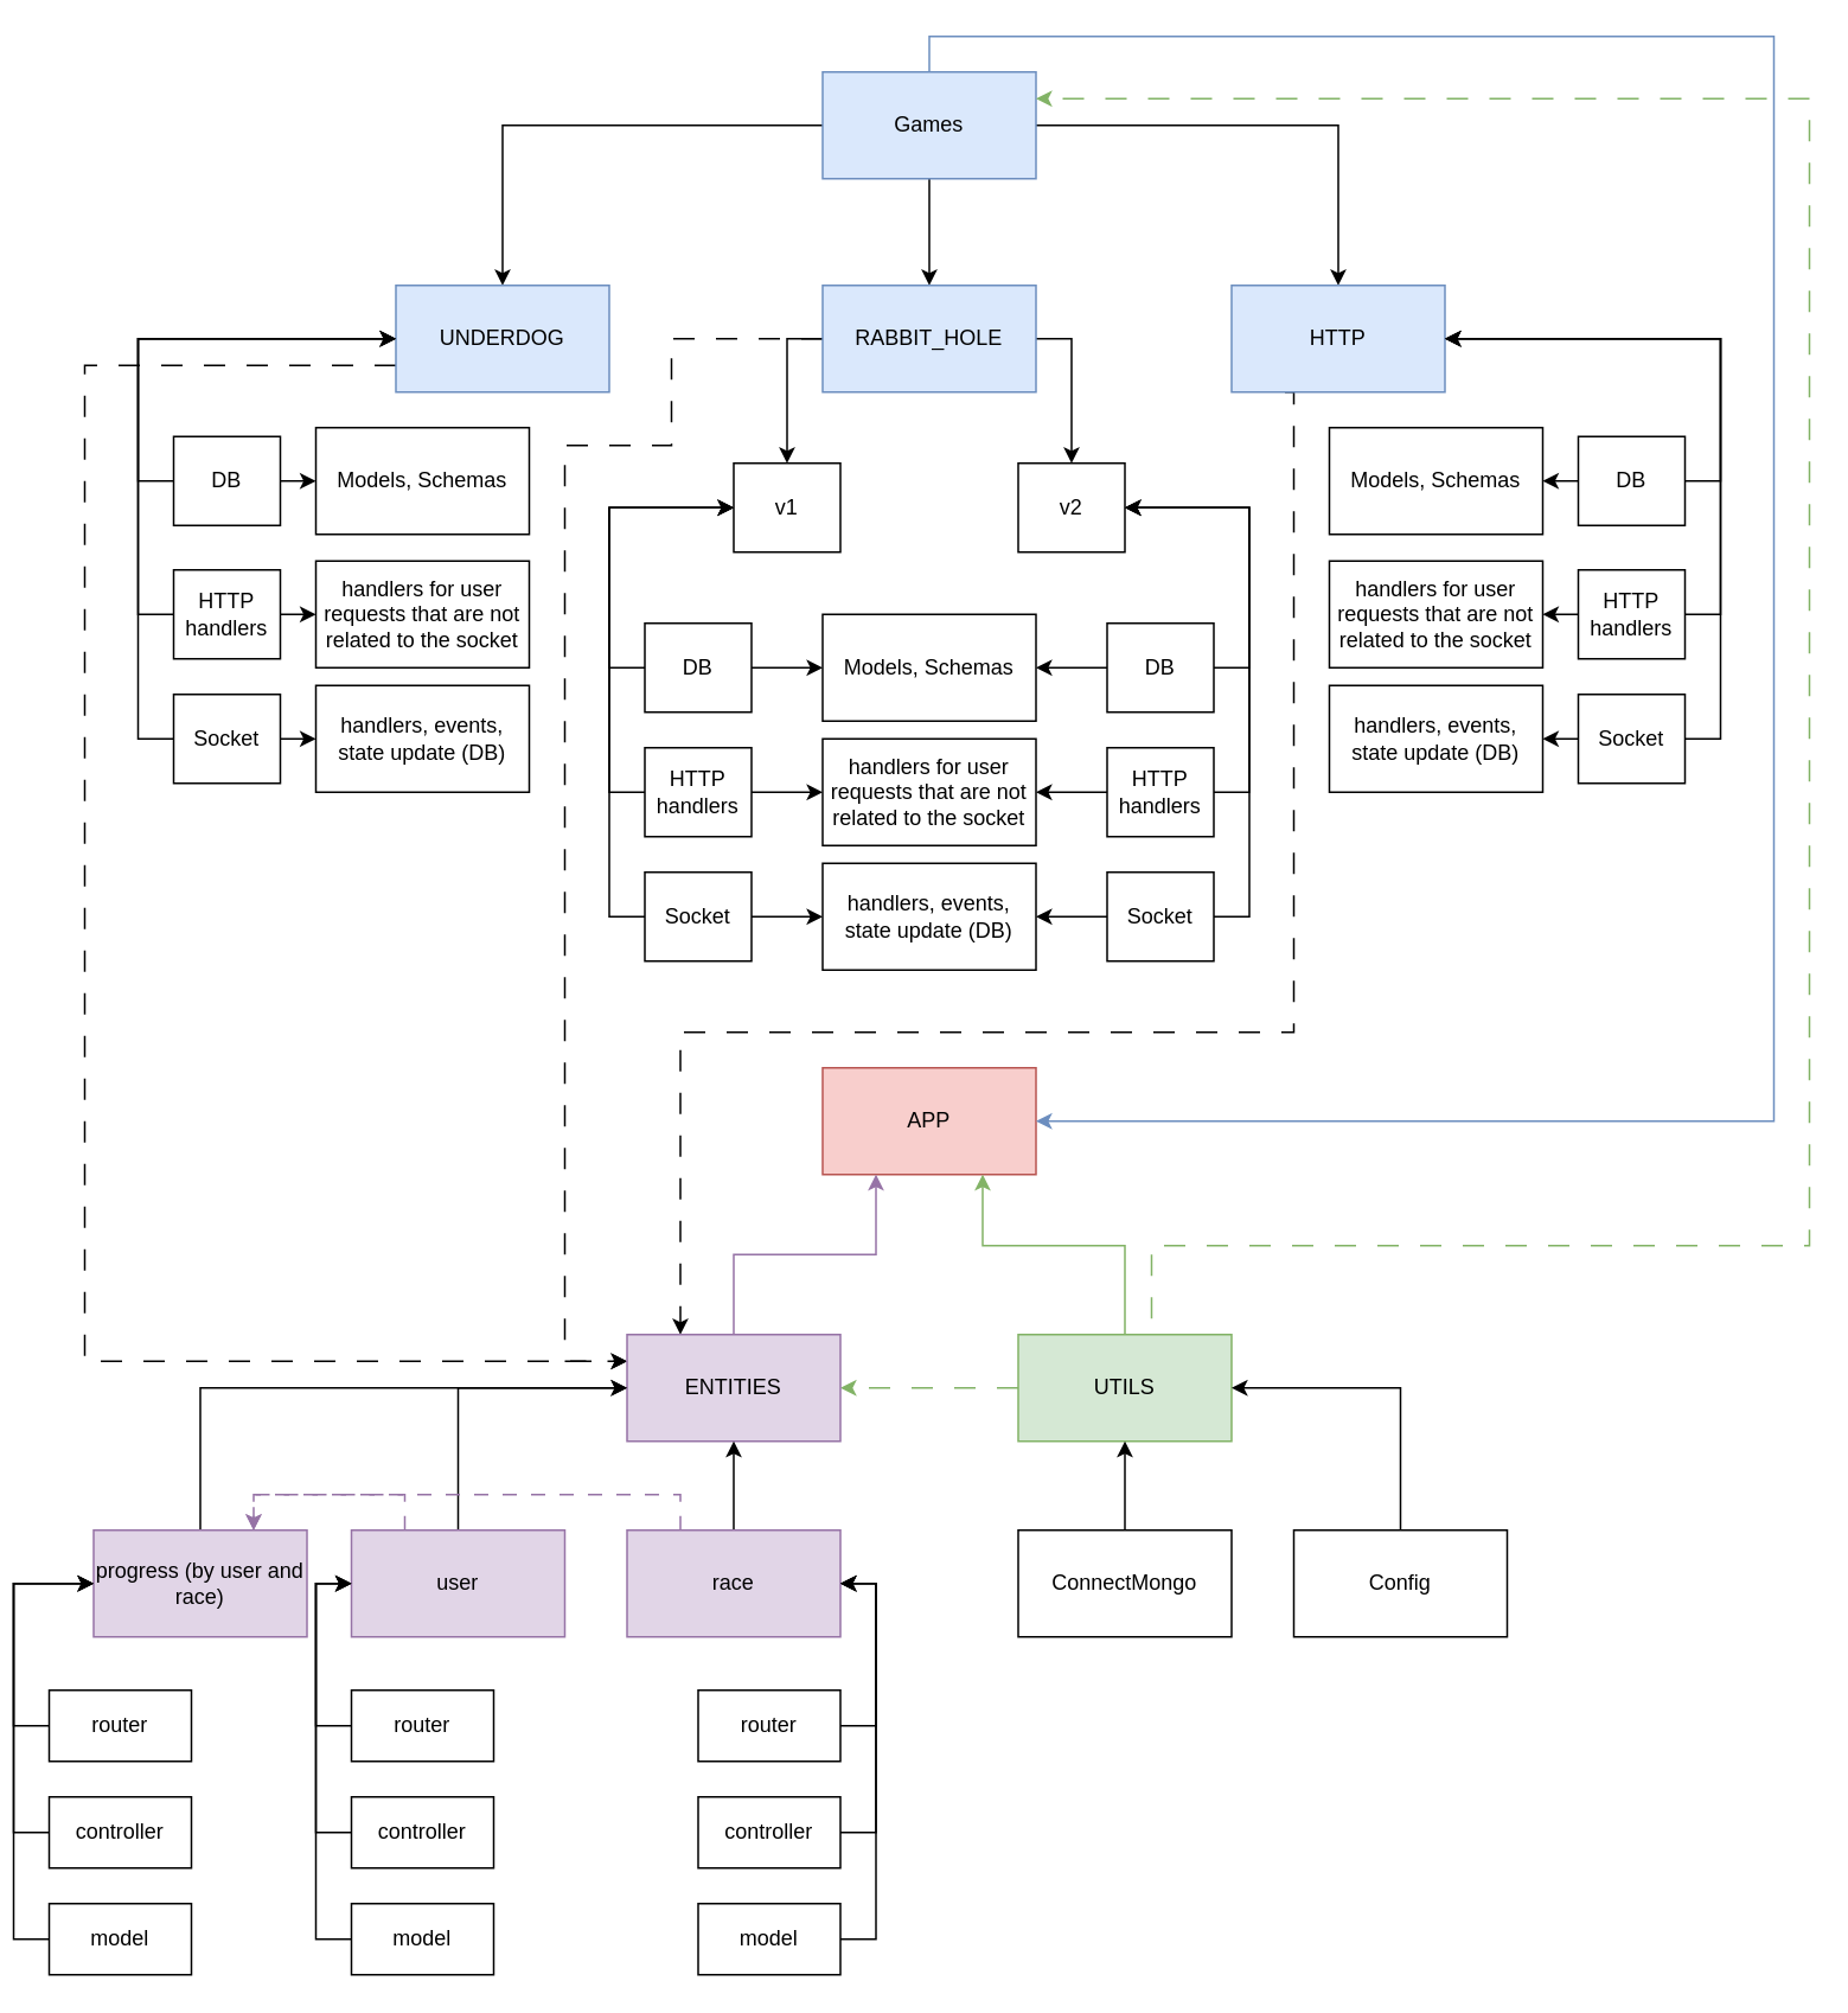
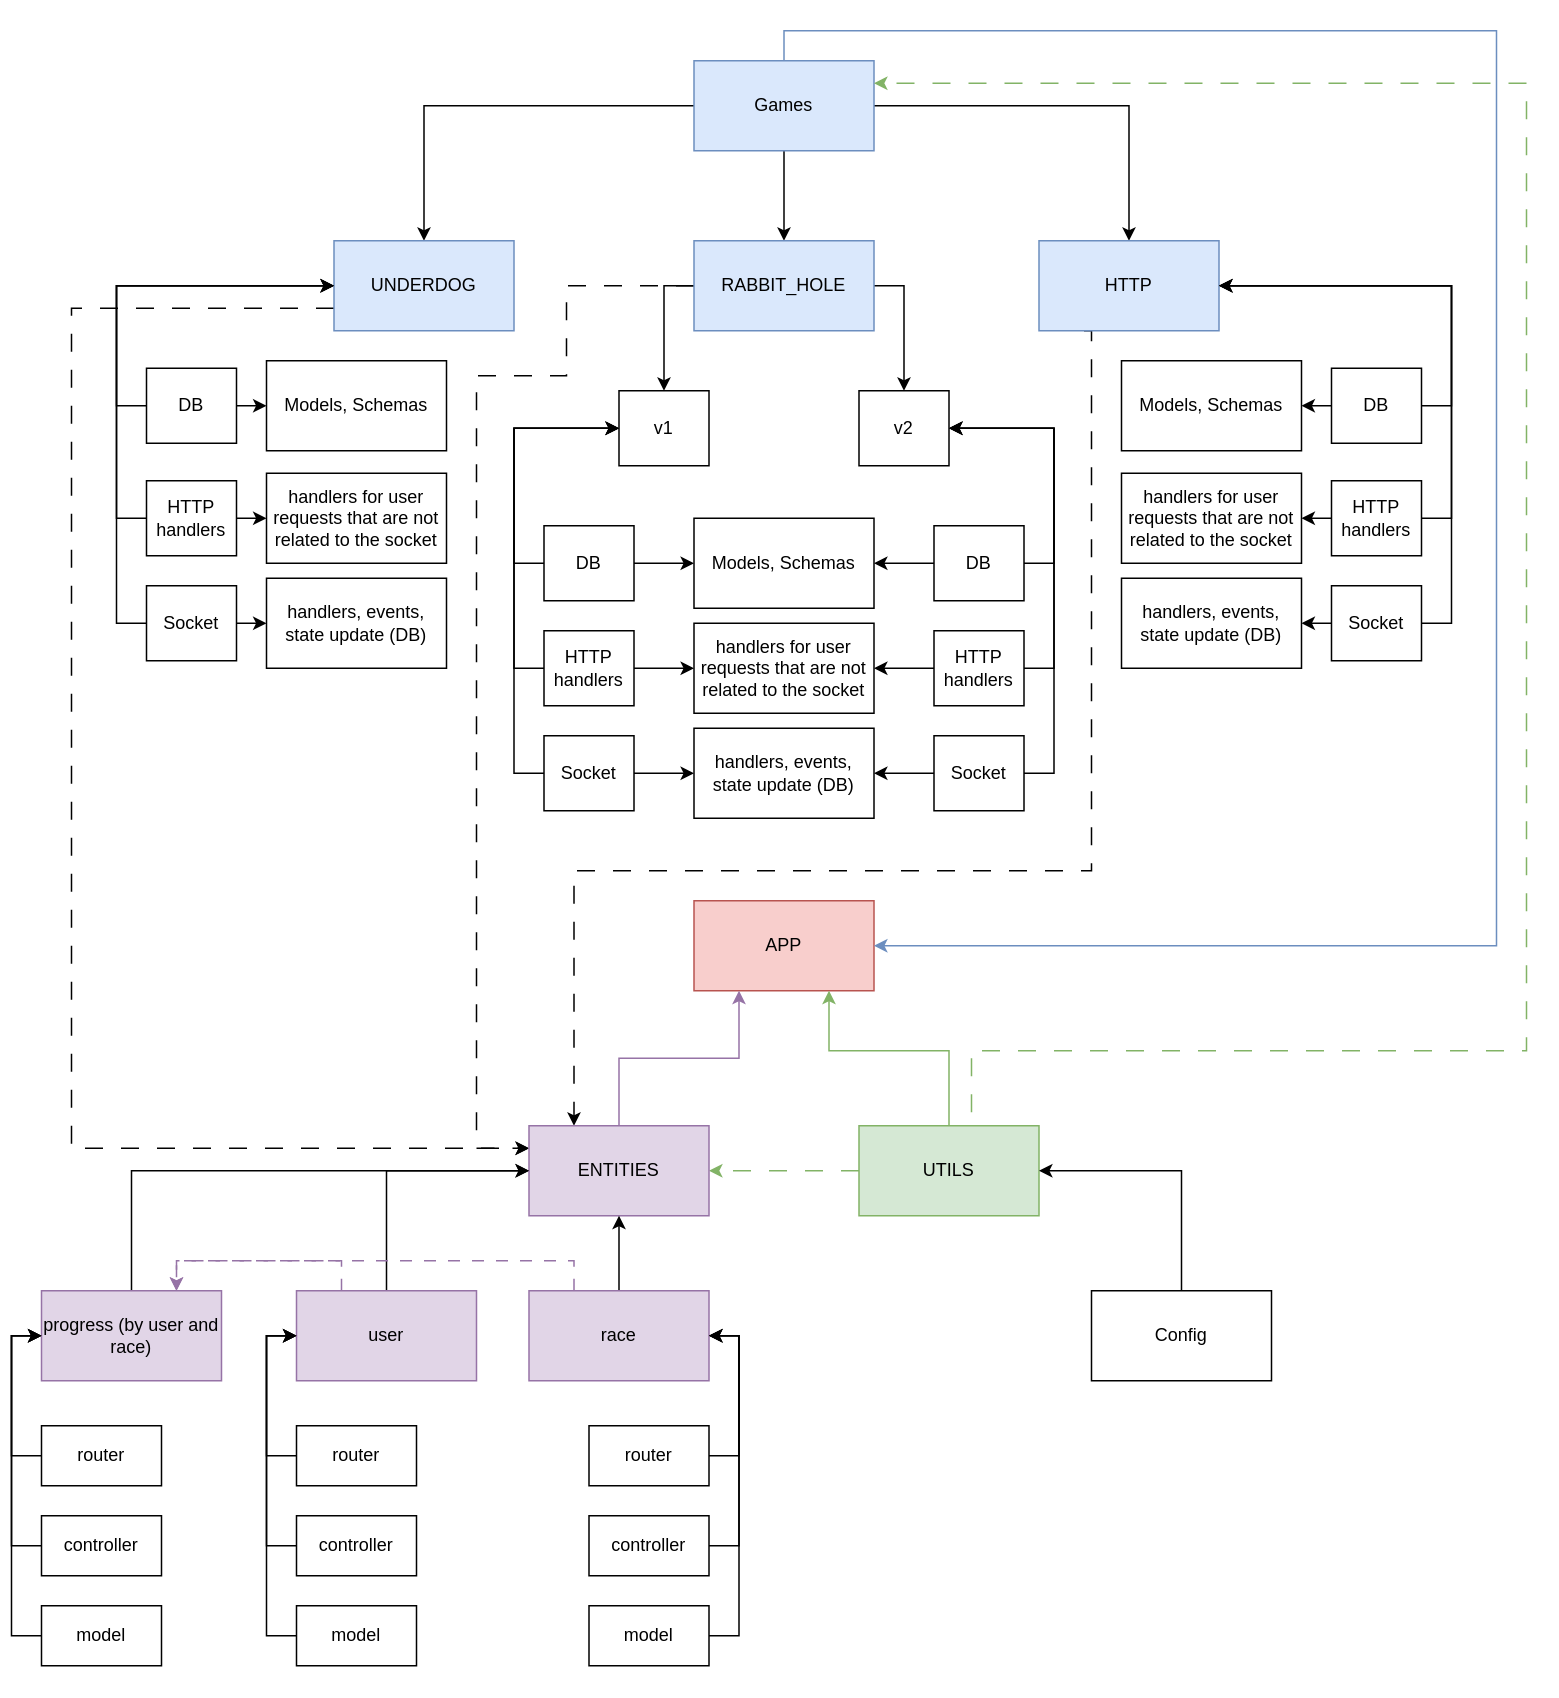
- <mxCell id="67" style="edgeStyle=orthogonalEdgeStyle;rounded=0;orthogonalLoop=1;jettySize=auto;html=1;exitX=0.5;exitY=0;exitDx=0;exitDy=0;entryX=0.5;entryY=1;entryDx=0;entryDy=0;" parent="1" source="68" target="66" edge="1"><mxGeometry relative="1" as="geometry" /></mxCell>
- <mxCell id="92" value="progress (by user and race)" style="rounded=0;whiteSpace=wrap;html=1;fillColor=#e1d5e7;strokeColor=#9673a6;" vertex="1" parent="1"><mxGeometry x="45" y="860" width="120" height="60" as="geometry" /></mxCell>
+ <mxCell id="92" value="progress (by user and race)" style="rounded=0;whiteSpace=wrap;html=1;fillColor=#e1d5e7;strokeColor=#9673a6;" vertex="1" parent="1"><mxGeometry x="20" y="860" width="120" height="60" as="geometry" /></mxCell>
- <mxCell id="68" value="ConnectMongo" style="rounded=0;whiteSpace=wrap;html=1;" parent="1" vertex="1"><mxGeometry x="565" y="860" width="120" height="60" as="geometry" /></mxCell>
